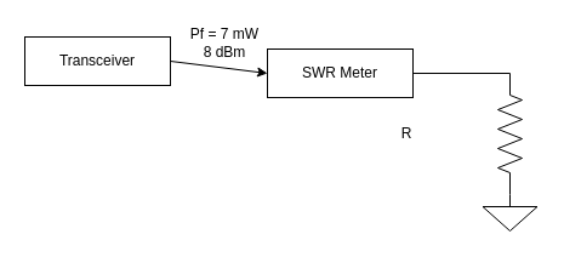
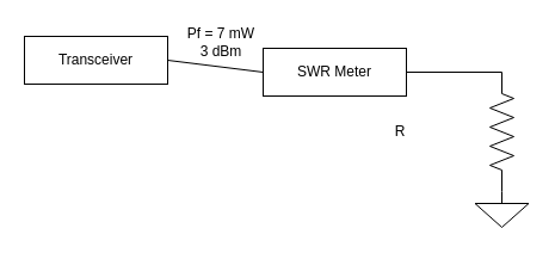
- <mxCell id="7" value="Pf = 7 mW&lt;br&gt;8 dBm" style="text;html=1;strokeColor=none;fillColor=none;align=center;verticalAlign=middle;whiteSpace=wrap;rounded=0;" vertex="1" parent="1"><mxGeometry x="150" y="20" width="70" height="30" as="geometry" /></mxCell>
+ <mxCell id="7" value="Pf = 7 mW&lt;br&gt;3 dBm" style="text;html=1;strokeColor=none;fillColor=none;align=center;verticalAlign=middle;whiteSpace=wrap;rounded=0;" vertex="1" parent="1"><mxGeometry x="150" y="20" width="70" height="30" as="geometry" /></mxCell>
- <mxCell id="5" value="" style="endArrow=classic;html=1;rounded=0;entryX=0;entryY=0.5;entryDx=0;entryDy=0;exitX=1;exitY=0.5;exitDx=0;exitDy=0;" edge="1" parent="1" source="3" target="6"><mxGeometry width="50" height="50" relative="1" as="geometry"><mxPoint x="220" y="130" as="sourcePoint" /><mxPoint x="270" y="80" as="targetPoint" /></mxGeometry></mxCell>
+ <mxCell id="5" value="" style="endArrow=none;html=1;rounded=0;entryX=0;entryY=0.5;entryDx=0;entryDy=0;exitX=1;exitY=0.5;exitDx=0;exitDy=0;" edge="1" parent="1" source="3" target="6"><mxGeometry width="50" height="50" relative="1" as="geometry"><mxPoint x="220" y="130" as="sourcePoint" /><mxPoint x="270" y="80" as="targetPoint" /></mxGeometry></mxCell>
